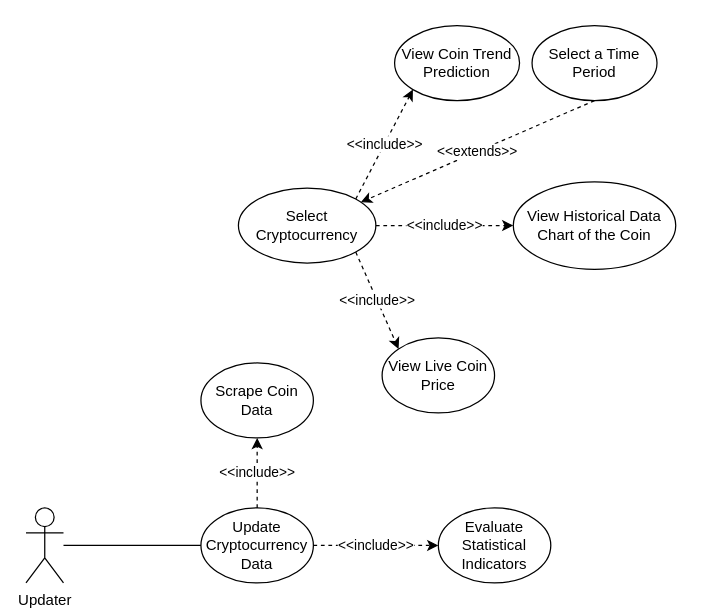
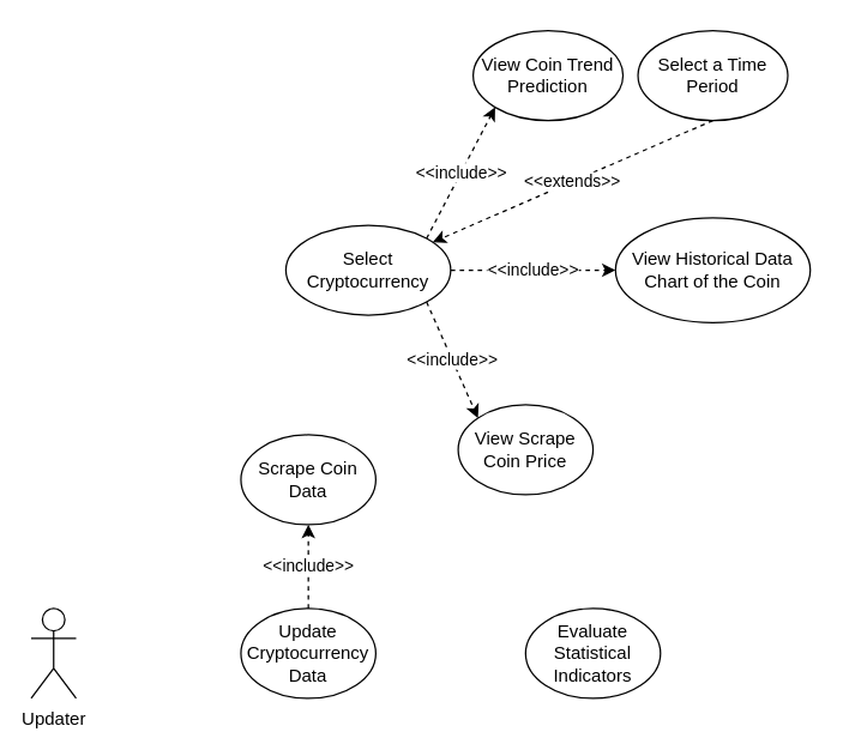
- <mxCell id="9" value="View Live Coin Price" style="ellipse;whiteSpace=wrap;html=1;" vertex="1" parent="1"><mxGeometry x="305" y="270" width="90" height="60" as="geometry" /></mxCell>
+ <mxCell id="9" value="View Scrape Coin Price" style="ellipse;whiteSpace=wrap;html=1;" vertex="1" parent="1"><mxGeometry x="305" y="270" width="90" height="60" as="geometry" /></mxCell>
- <mxCell id="13" value="" style="endArrow=none;html=1;rounded=0;entryX=0;entryY=0.5;entryDx=0;entryDy=0;" edge="1" parent="1" source="11" target="12"><mxGeometry width="50" height="50" relative="1" as="geometry"><mxPoint x="60" y="446" as="sourcePoint" /><mxPoint x="350" y="266" as="targetPoint" /></mxGeometry></mxCell>
- <mxCell id="17" value="&amp;lt;&amp;lt;include&amp;gt;&amp;gt;" style="endArrow=classic;html=1;rounded=0;dashed=1;exitX=1;exitY=0.5;exitDx=0;exitDy=0;entryX=0;entryY=0.5;entryDx=0;entryDy=0;" edge="1" parent="1" source="12" target="16"><mxGeometry width="50" height="50" relative="1" as="geometry"><mxPoint x="300" y="306" as="sourcePoint" /><mxPoint x="350" y="256" as="targetPoint" /></mxGeometry></mxCell>
